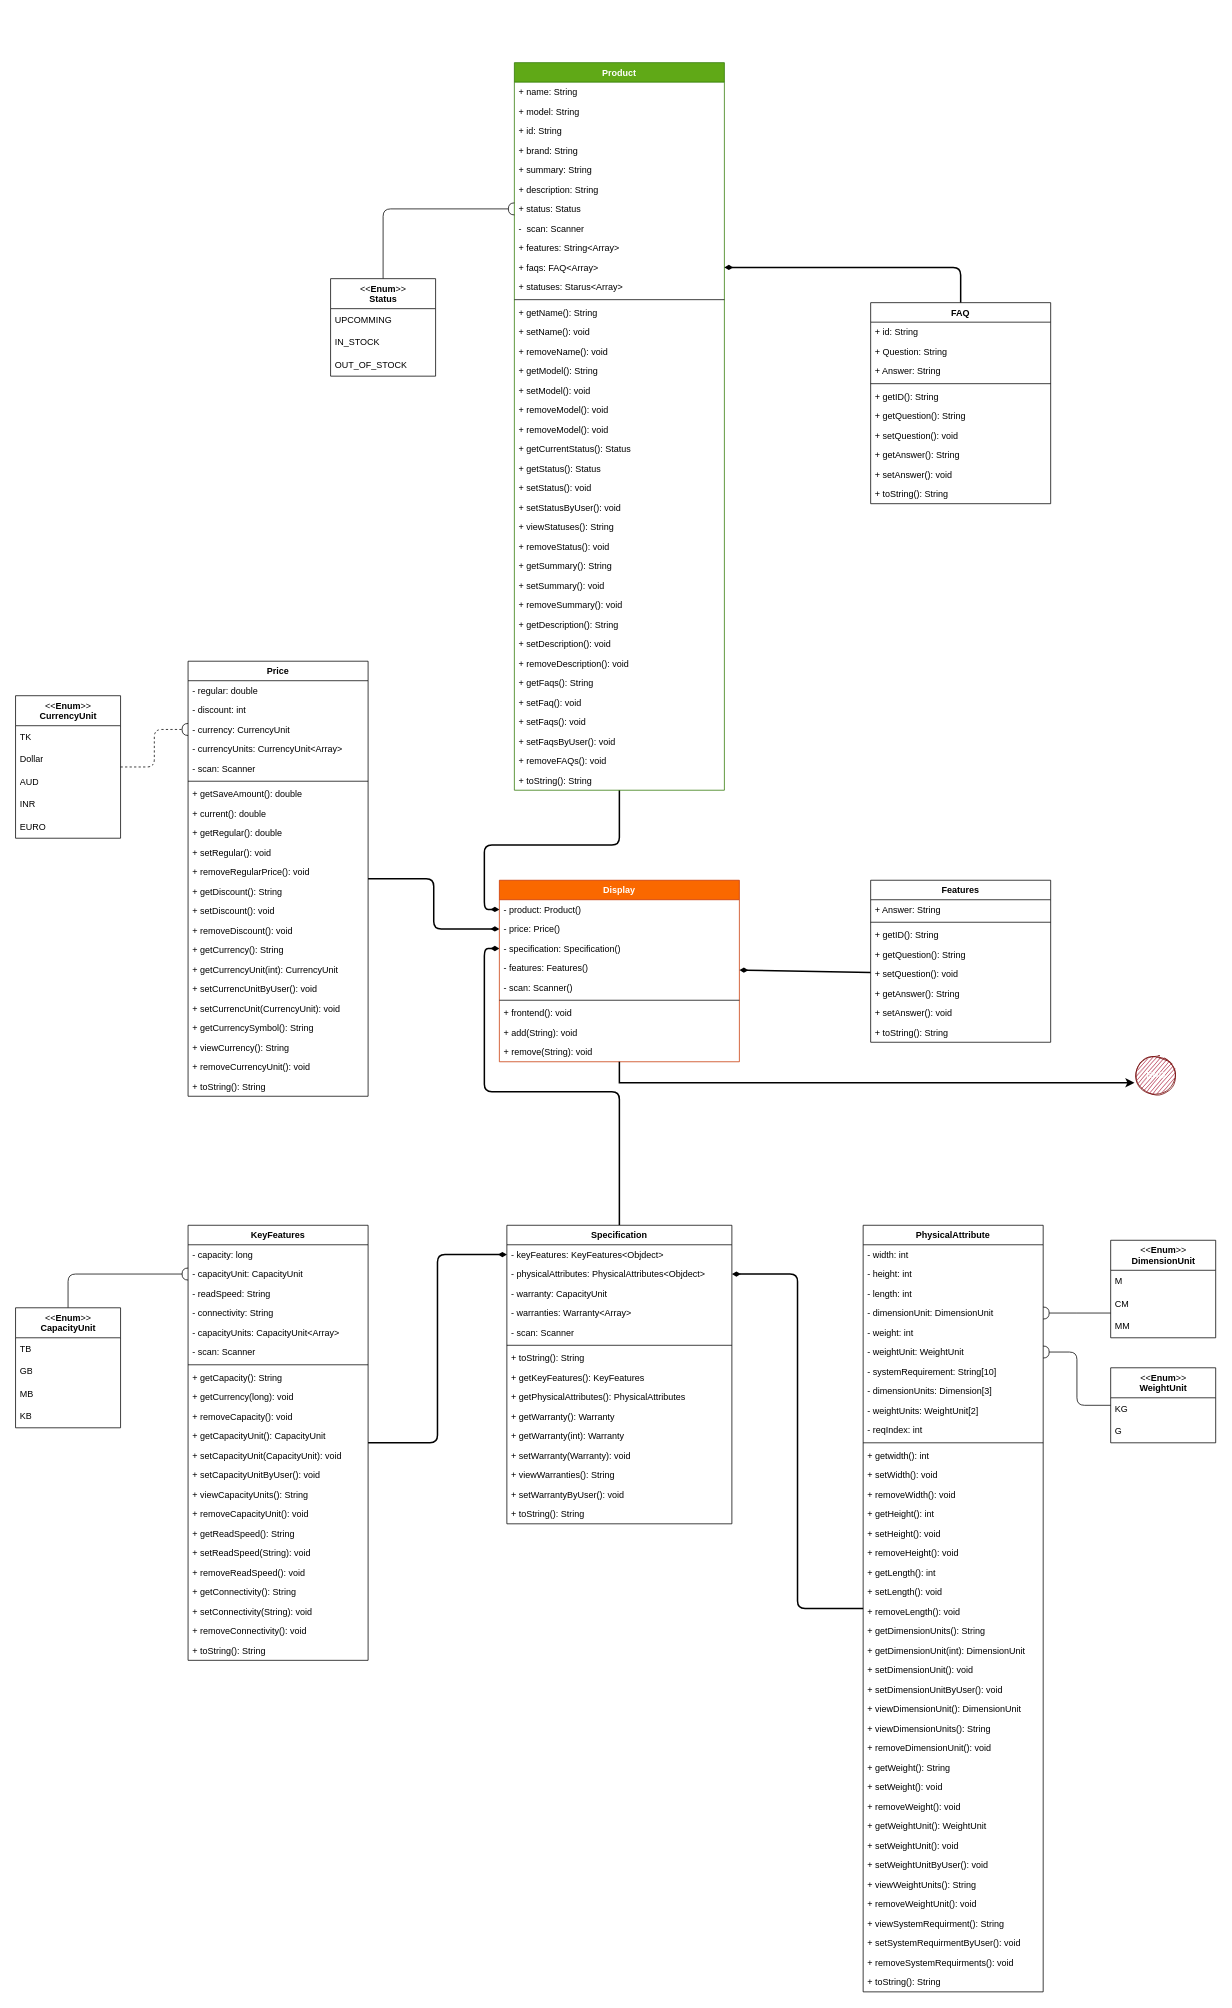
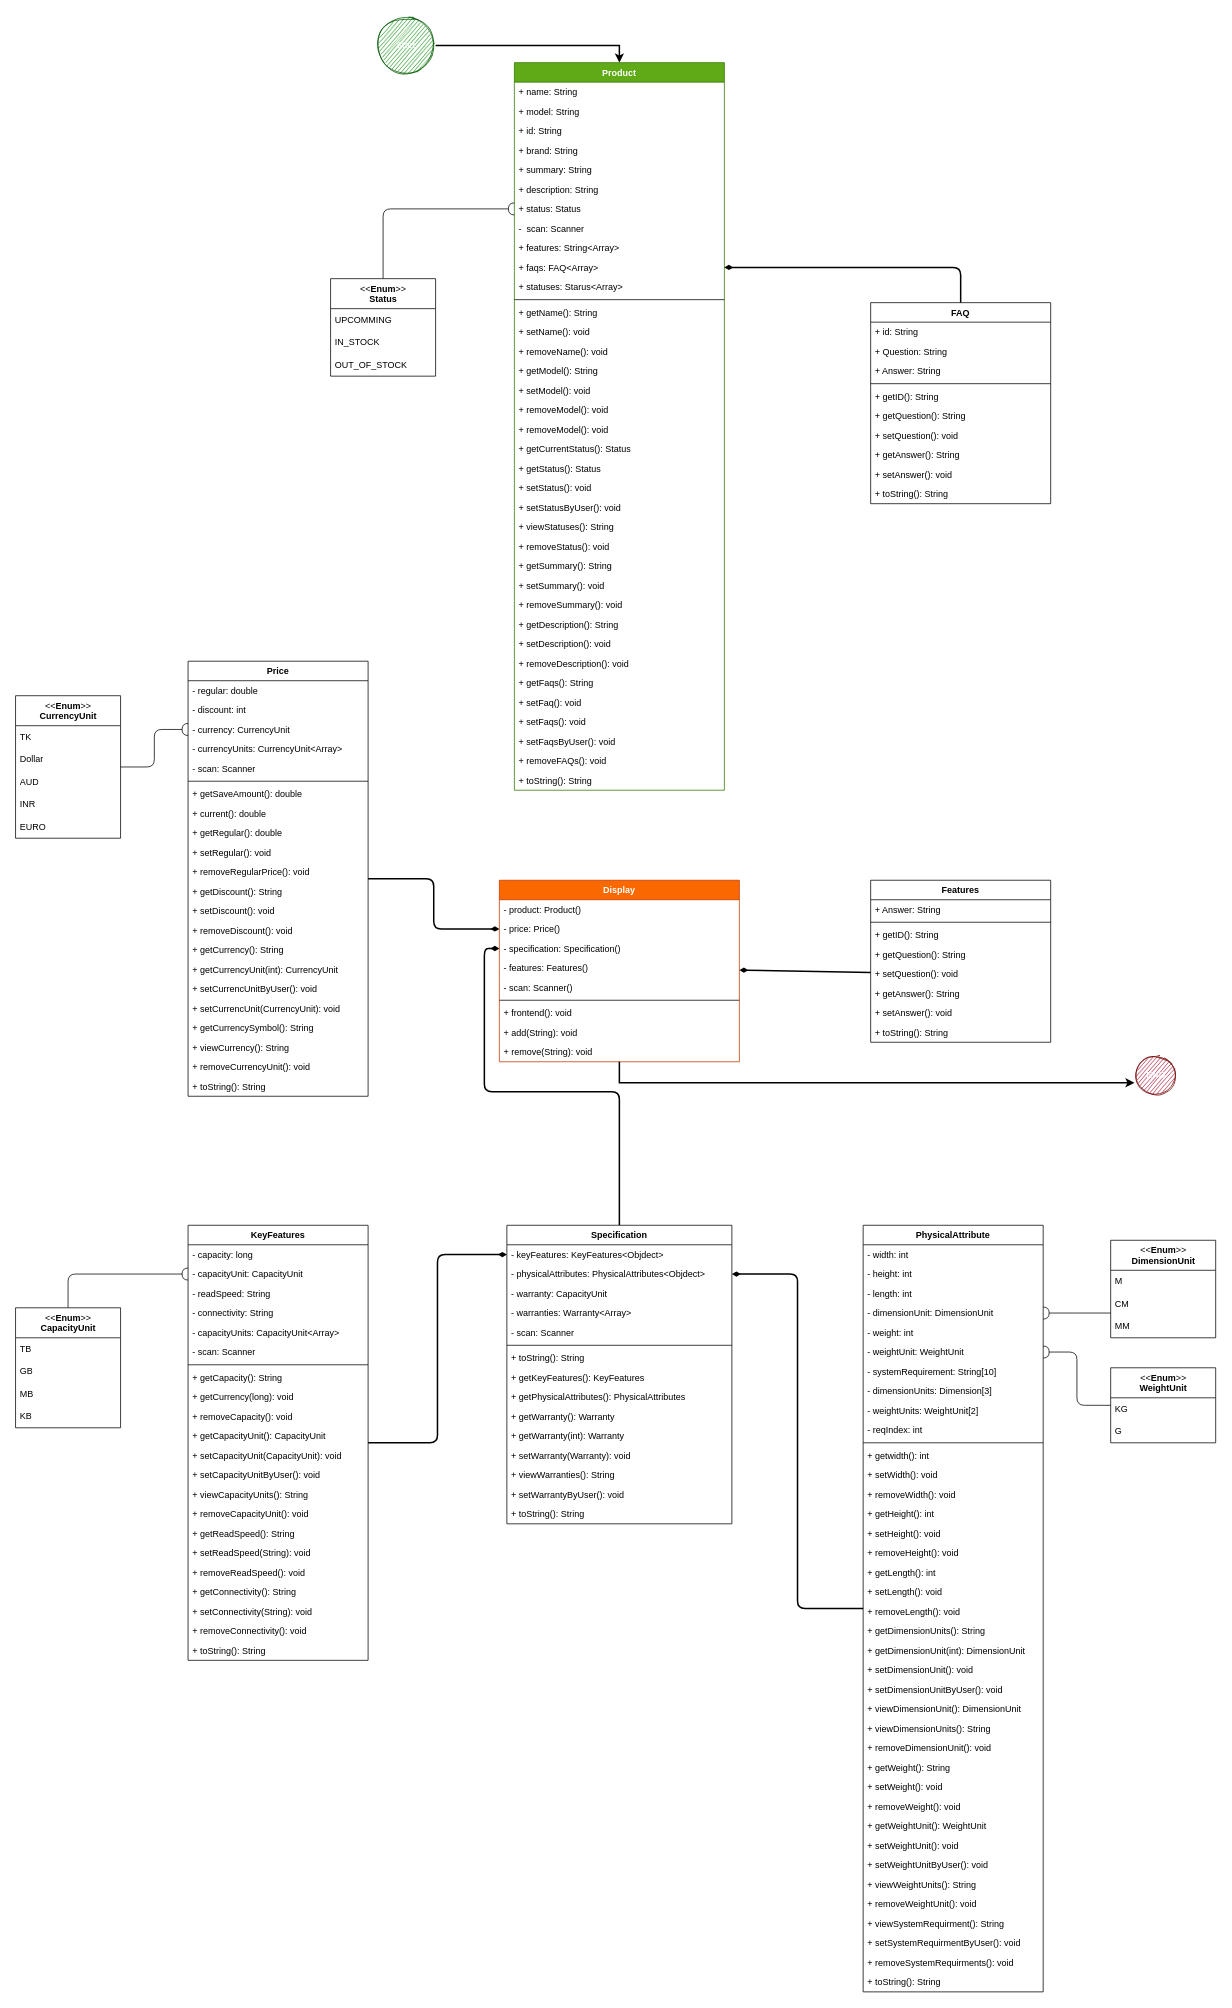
+ <mxCell id="131" value="Start" style="ellipse;html=1;shape=startState;fillColor=#008a00;strokeColor=#005700;fontColor=#ffffff;sketch=1;" parent="1" vertex="1"><mxGeometry x="500" y="20" width="80" height="80" as="geometry" /></mxCell>
+ <mxCell id="130" style="edgeStyle=orthogonalEdgeStyle;rounded=0;orthogonalLoop=1;jettySize=auto;html=1;entryX=0.5;entryY=0;entryDx=0;entryDy=0;endArrow=classic;endFill=1;strokeWidth=2;" parent="1" source="131" target="133" edge="1"><mxGeometry relative="1" as="geometry" /></mxCell>
- <mxCell id="26" style="edgeStyle=orthogonalEdgeStyle;rounded=1;orthogonalLoop=1;jettySize=auto;html=1;entryX=0;entryY=0.5;entryDx=0;entryDy=0;endArrow=halfCircle;endFill=0;strokeWidth=1;dashed=1;" parent="1" source="27" target="6" edge="1"><mxGeometry relative="1" as="geometry" /></mxCell>
+ <mxCell id="26" style="edgeStyle=orthogonalEdgeStyle;rounded=1;orthogonalLoop=1;jettySize=auto;html=1;entryX=0;entryY=0.5;entryDx=0;entryDy=0;endArrow=halfCircle;endFill=0;strokeWidth=1;" parent="1" source="27" target="6" edge="1"><mxGeometry relative="1" as="geometry" /></mxCell>
- <mxCell id="132" style="edgeStyle=orthogonalEdgeStyle;rounded=1;orthogonalLoop=1;jettySize=auto;html=1;entryX=0;entryY=0.5;entryDx=0;entryDy=0;endArrow=diamondThin;endFill=1;strokeWidth=2;" parent="1" source="133" target="189" edge="1"><mxGeometry relative="1" as="geometry" /></mxCell>
